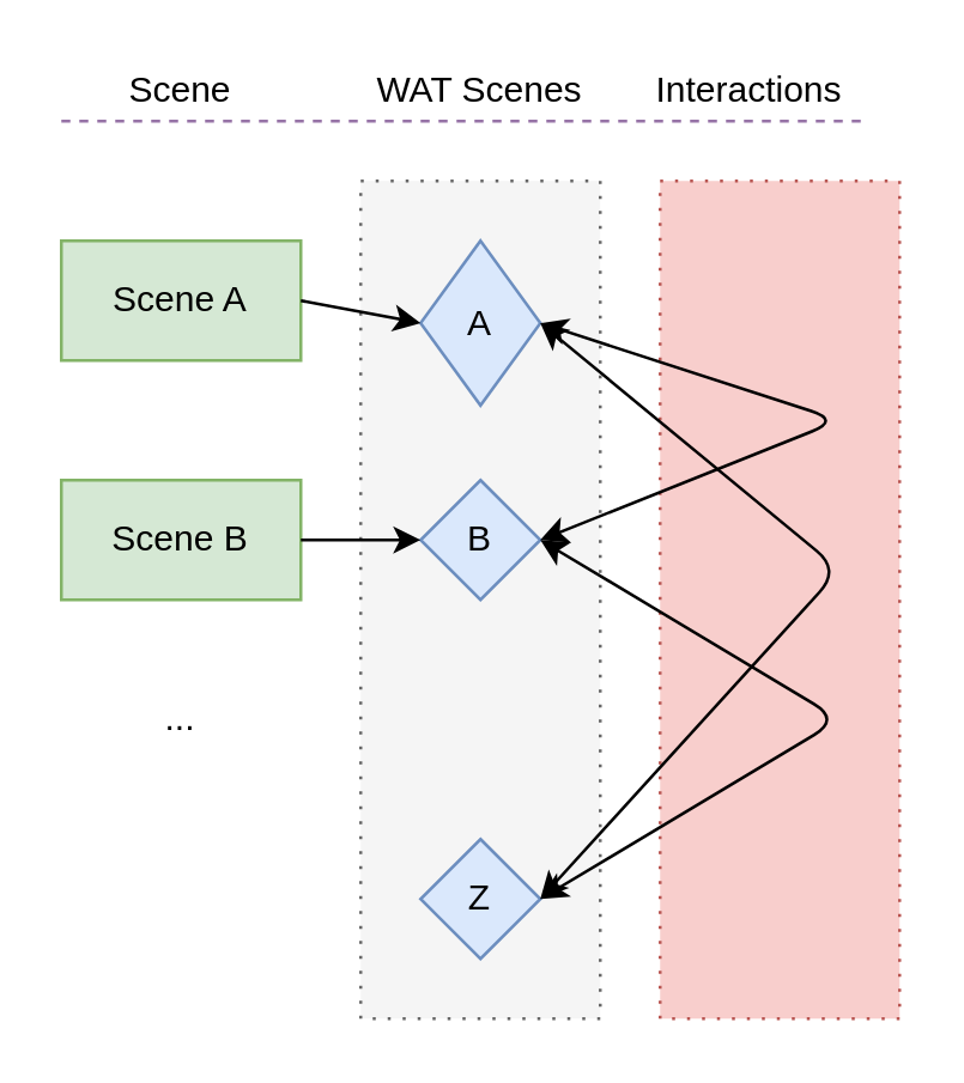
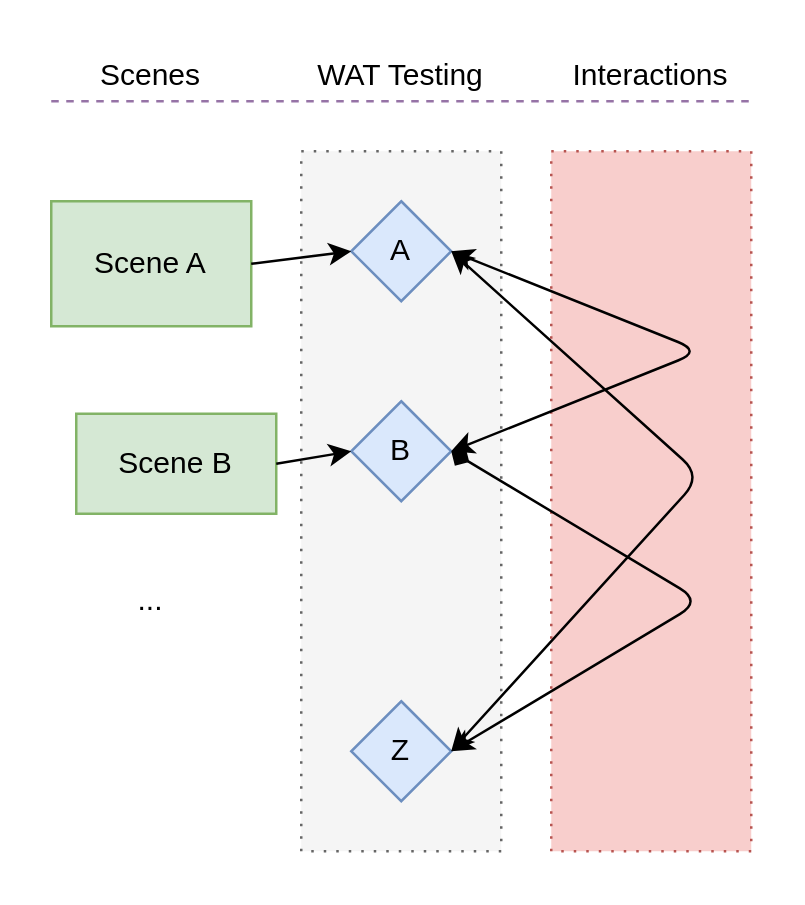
- <mxCell id="18" value="Scene" style="text;html=1;strokeColor=none;fillColor=none;align=center;verticalAlign=middle;whiteSpace=wrap;rounded=0;dashed=1;dashPattern=1 4;" vertex="1" parent="1"><mxGeometry x="20" y="20" width="80" height="20" as="geometry" /></mxCell>
+ <mxCell id="18" value="Scenes" style="text;html=1;strokeColor=none;fillColor=none;align=center;verticalAlign=middle;whiteSpace=wrap;rounded=0;dashed=1;dashPattern=1 4;" vertex="1" parent="1"><mxGeometry x="20" y="20" width="80" height="20" as="geometry" /></mxCell>
- <mxCell id="12" value="WAT Scenes" style="text;html=1;strokeColor=none;fillColor=none;align=center;verticalAlign=middle;whiteSpace=wrap;rounded=0;dashed=1;" vertex="1" parent="1"><mxGeometry x="120" y="20" width="80" height="20" as="geometry" /></mxCell>
+ <mxCell id="12" value="WAT Testing" style="text;html=1;strokeColor=none;fillColor=none;align=center;verticalAlign=middle;whiteSpace=wrap;rounded=0;dashed=1;" vertex="1" parent="1"><mxGeometry x="120" y="20" width="80" height="20" as="geometry" /></mxCell>
- <mxCell id="17" value="Interactions" style="text;html=1;strokeColor=none;fillColor=none;align=center;verticalAlign=middle;whiteSpace=wrap;rounded=0;dashed=1;dashPattern=1 4;" vertex="1" parent="1"><mxGeometry x="210" y="20" width="80" height="20" as="geometry" /></mxCell>
+ <mxCell id="17" value="Interactions" style="text;html=1;strokeColor=none;fillColor=none;align=center;verticalAlign=middle;whiteSpace=wrap;rounded=0;dashed=1;dashPattern=1 4;" vertex="1" parent="1"><mxGeometry x="220" y="20" width="80" height="20" as="geometry" /></mxCell>
- <mxCell id="4" value="Scene A" style="rounded=0;whiteSpace=wrap;html=1;fillColor=#d5e8d4;strokeColor=#82b366;" vertex="1" parent="1"><mxGeometry x="20" y="80" width="80" height="40" as="geometry" /></mxCell>
+ <mxCell id="4" value="Scene A" style="rounded=0;whiteSpace=wrap;html=1;fillColor=#d5e8d4;strokeColor=#82b366;" vertex="1" parent="1"><mxGeometry x="20" y="80" width="80" height="50" as="geometry" /></mxCell>
- <mxCell id="8" value="A" style="rhombus;whiteSpace=wrap;html=1;fillColor=#dae8fc;strokeColor=#6c8ebf;" vertex="1" parent="1"><mxGeometry x="140" y="80" width="40" height="55" as="geometry" /></mxCell>
+ <mxCell id="8" value="A" style="rhombus;whiteSpace=wrap;html=1;fillColor=#dae8fc;strokeColor=#6c8ebf;" vertex="1" parent="1"><mxGeometry x="140" y="80" width="40" height="40" as="geometry" /></mxCell>
- <mxCell id="5" value="Scene B" style="rounded=0;whiteSpace=wrap;html=1;fillColor=#d5e8d4;strokeColor=#82b366;" vertex="1" parent="1"><mxGeometry x="20" y="160" width="80" height="40" as="geometry" /></mxCell>
+ <mxCell id="5" value="Scene B" style="rounded=0;whiteSpace=wrap;html=1;fillColor=#d5e8d4;strokeColor=#82b366;" vertex="1" parent="1"><mxGeometry x="30" y="165" width="80" height="40" as="geometry" /></mxCell>
- <mxCell id="15" value="" style="endArrow=classic;startArrow=classic;html=1;strokeColor=#000000;exitX=1;exitY=0.5;exitDx=0;exitDy=0;entryX=1;entryY=0.5;entryDx=0;entryDy=0;" edge="1" parent="1" source="9" target="7"><mxGeometry width="50" height="50" relative="1" as="geometry"><mxPoint x="250" y="210" as="sourcePoint" /><mxPoint x="300" y="160" as="targetPoint" /><Array as="points"><mxPoint x="280" y="240" /></Array></mxGeometry></mxCell>
+ <mxCell id="15" value="" style="endArrow=diamond;startArrow=classic;html=1;strokeColor=#000000;exitX=1;exitY=0.5;exitDx=0;exitDy=0;entryX=1;entryY=0.5;entryDx=0;entryDy=0;" edge="1" parent="1" source="9" target="7"><mxGeometry width="50" height="50" relative="1" as="geometry"><mxPoint x="250" y="210" as="sourcePoint" /><mxPoint x="300" y="160" as="targetPoint" /><Array as="points"><mxPoint x="280" y="240" /></Array></mxGeometry></mxCell>
